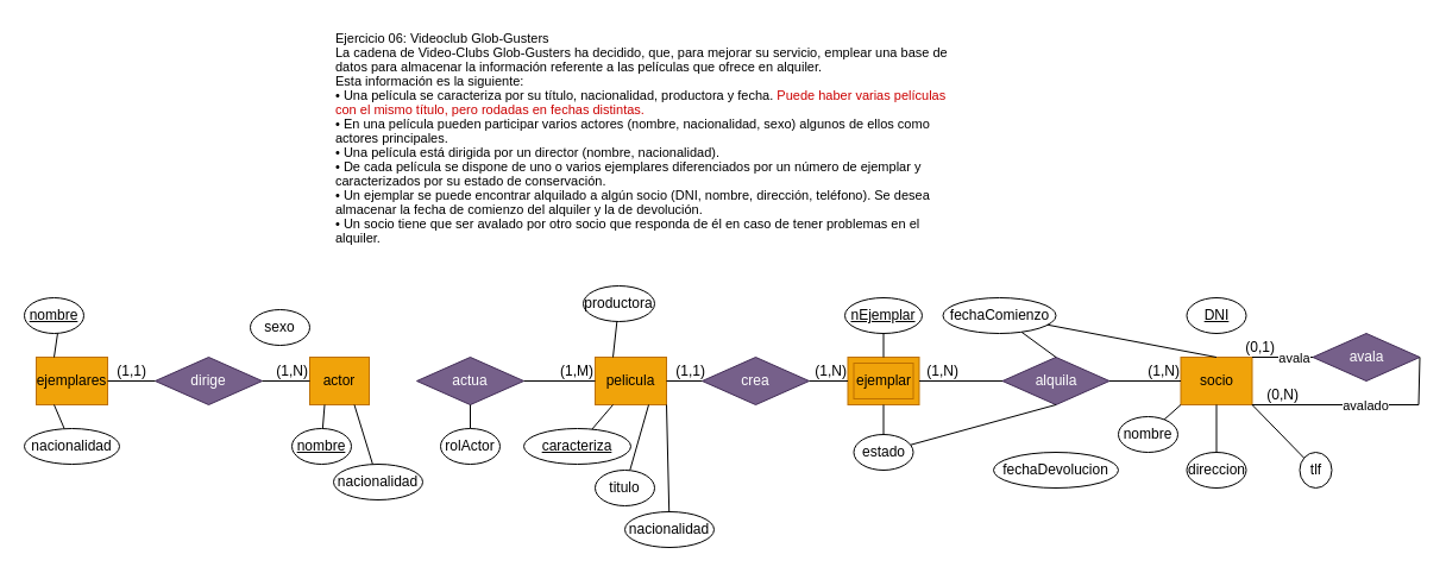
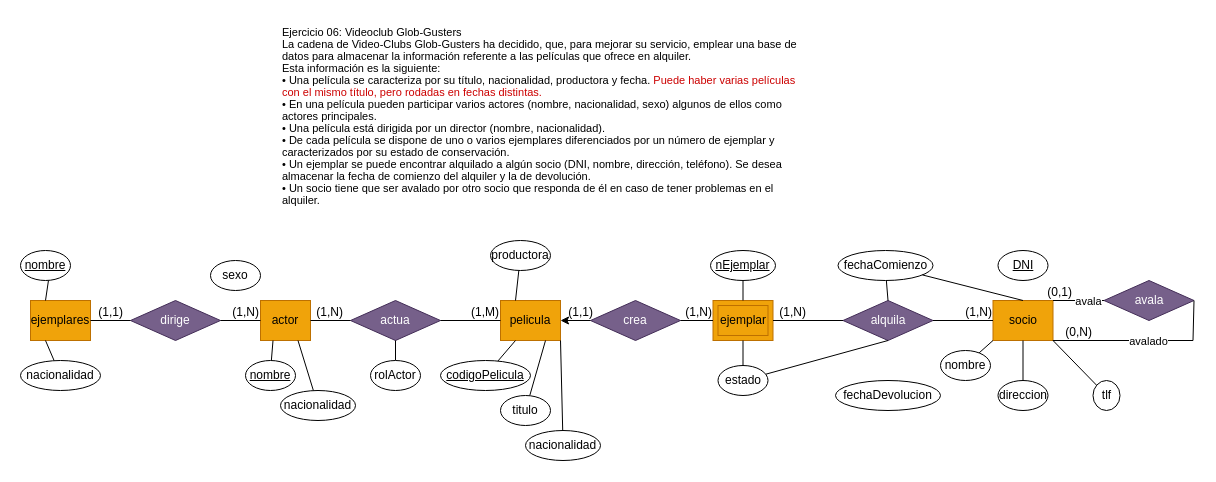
- <mxCell id="53" value="fechaComienzo" style="ellipse;whiteSpace=wrap;html=1;align=center;" vertex="1" parent="1"><mxGeometry x="792.5" y="250" width="95" height="30" as="geometry" /></mxCell>
+ <mxCell id="53" value="fechaComienzo" style="ellipse;whiteSpace=wrap;html=1;align=center;" vertex="1" parent="1"><mxGeometry x="837.5" y="250" width="95" height="30" as="geometry" /></mxCell>
+ <mxCell id="24" value="" style="endArrow=none;html=1;rounded=0;exitX=0;exitY=0.5;exitDx=0;exitDy=0;entryX=1;entryY=0.5;entryDx=0;entryDy=0;" edge="1" source="23" parent="1" target="5"><mxGeometry relative="1" as="geometry"><mxPoint x="327" y="290" as="sourcePoint" /><mxPoint x="280" y="320" as="targetPoint" /></mxGeometry></mxCell>
+ <mxCell id="25" value="(1,N)" style="resizable=0;html=1;whiteSpace=wrap;align=right;verticalAlign=bottom;" connectable="0" vertex="1" parent="24"><mxGeometry x="1" relative="1" as="geometry"><mxPoint x="34" as="offset" /></mxGeometry></mxCell>
- <mxCell id="31" value="" style="endArrow=none;html=1;rounded=0;exitX=0;exitY=0.5;exitDx=0;exitDy=0;entryX=1;entryY=0.5;entryDx=0;entryDy=0;" edge="1" source="30" parent="1" target="3"><mxGeometry relative="1" as="geometry"><mxPoint x="607" y="290" as="sourcePoint" /><mxPoint x="560" y="320" as="targetPoint" /></mxGeometry></mxCell>
+ <mxCell id="31" value="" style="endArrow=classic;html=1;rounded=0;exitX=0;exitY=0.5;exitDx=0;exitDy=0;entryX=1;entryY=0.5;entryDx=0;entryDy=0;" edge="1" source="30" parent="1" target="3"><mxGeometry relative="1" as="geometry"><mxPoint x="607" y="290" as="sourcePoint" /><mxPoint x="560" y="320" as="targetPoint" /></mxGeometry></mxCell>
- <mxCell id="36" value="&lt;u&gt;caracteriza&lt;/u&gt;" style="ellipse;whiteSpace=wrap;html=1;align=center;" vertex="1" parent="1"><mxGeometry x="440" y="360" width="90" height="30" as="geometry" /></mxCell>
+ <mxCell id="36" value="&lt;u&gt;codigoPelicula&lt;/u&gt;" style="ellipse;whiteSpace=wrap;html=1;align=center;" vertex="1" parent="1"><mxGeometry x="440" y="360" width="90" height="30" as="geometry" /></mxCell>
